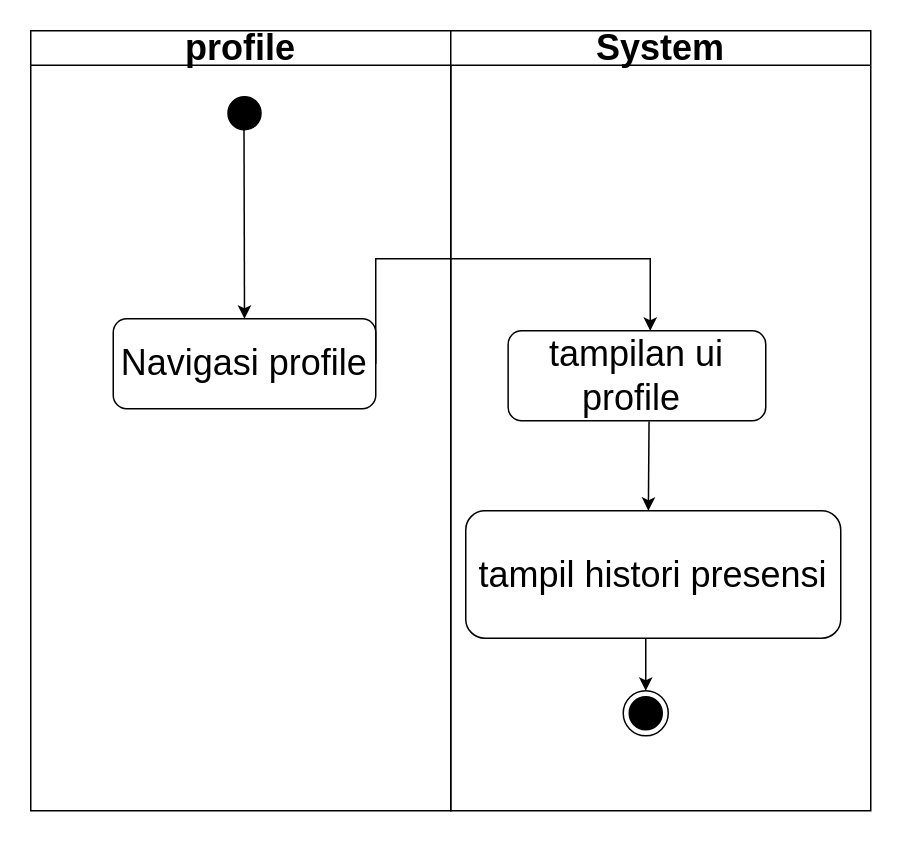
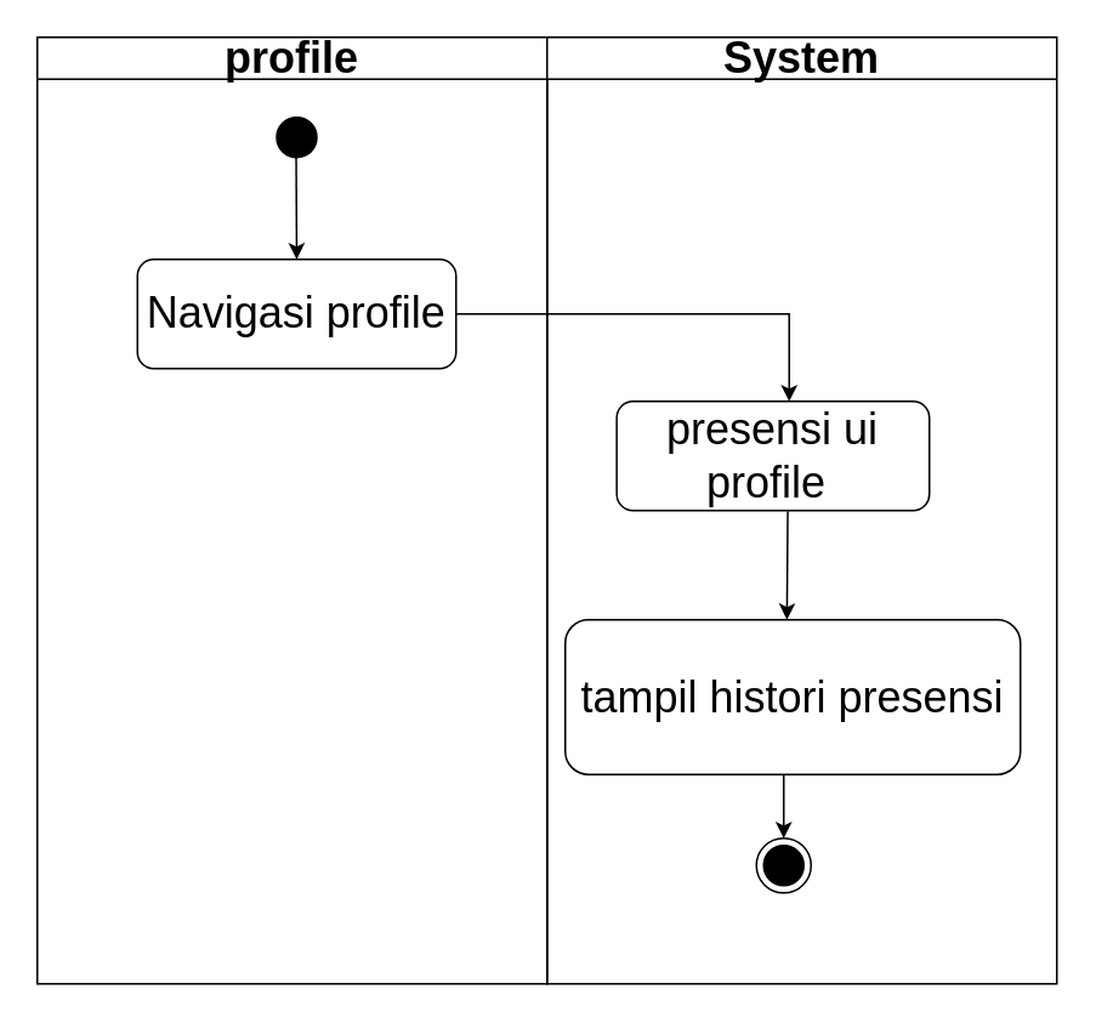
- <mxCell id="4" value="&lt;font style=&quot;font-size: 24px&quot;&gt;Navigasi profile&lt;/font&gt;" style="rounded=1;whiteSpace=wrap;html=1;" parent="2" vertex="1"><mxGeometry x="55" y="192" width="175" height="60" as="geometry" /></mxCell>
+ <mxCell id="4" value="&lt;font style=&quot;font-size: 24px&quot;&gt;Navigasi profile&lt;/font&gt;" style="rounded=1;whiteSpace=wrap;html=1;" parent="2" vertex="1"><mxGeometry x="55" y="122" width="175" height="60" as="geometry" /></mxCell>
- <mxCell id="9" value="&lt;span style=&quot;font-size: 24px&quot;&gt;tampilan ui profile&amp;nbsp;&lt;/span&gt;" style="rounded=1;whiteSpace=wrap;html=1;" parent="6" vertex="1"><mxGeometry x="38.26" y="200" width="171.74" height="60" as="geometry" /></mxCell>
+ <mxCell id="9" value="&lt;span style=&quot;font-size: 24px&quot;&gt;presensi ui profile&amp;nbsp;&lt;/span&gt;" style="rounded=1;whiteSpace=wrap;html=1;" parent="6" vertex="1"><mxGeometry x="38.26" y="200" width="171.74" height="60" as="geometry" /></mxCell>
